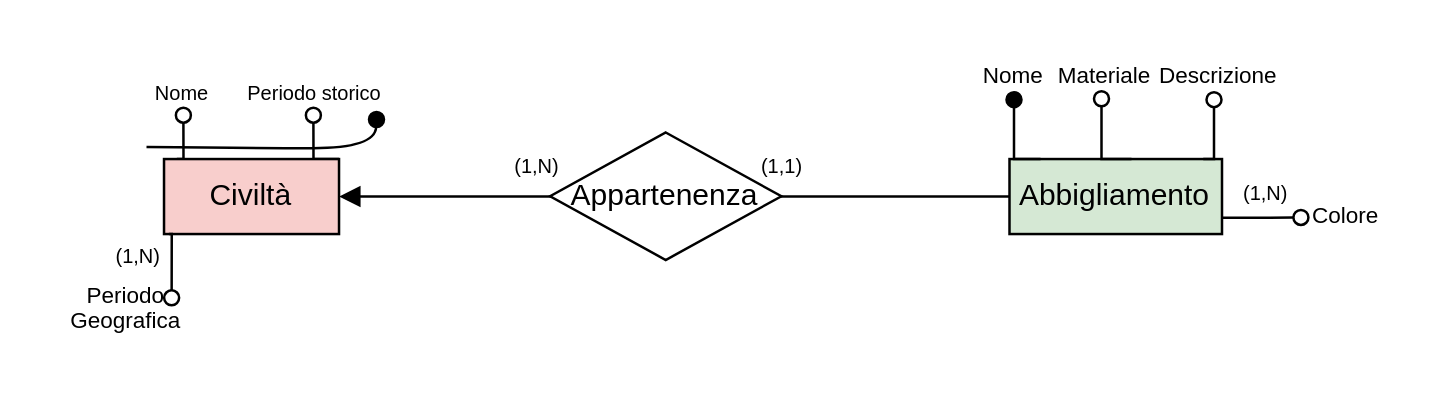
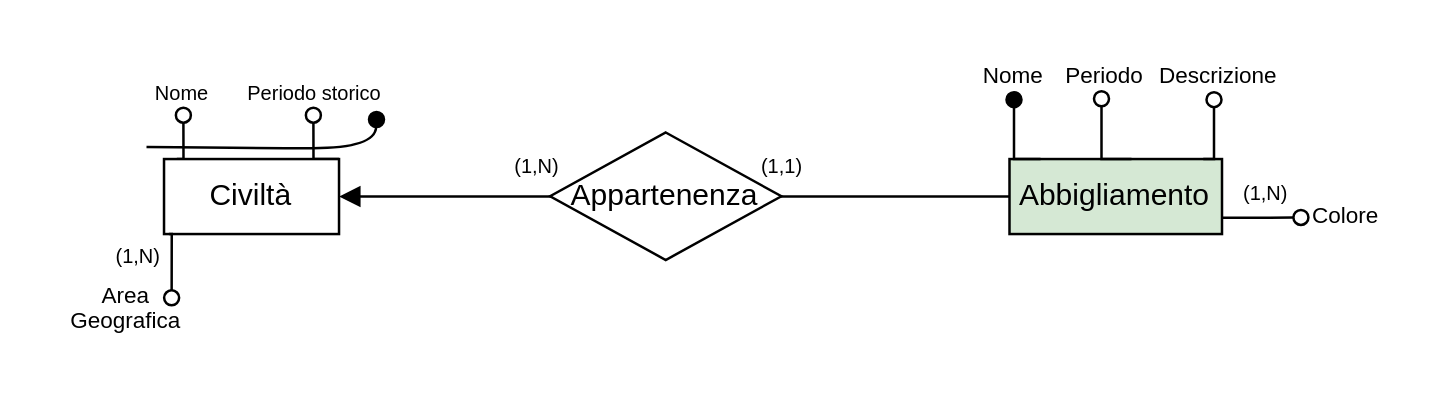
- <mxCell id="5" value="&lt;font style=&quot;font-size: 9px;&quot;&gt;Materiale&lt;/font&gt;" style="text;html=1;align=center;verticalAlign=middle;whiteSpace=wrap;rounded=0;" vertex="1" parent="1"><mxGeometry x="424" y="21.37" width="35" height="15" as="geometry" /></mxCell>
+ <mxCell id="5" value="&lt;font style=&quot;font-size: 9px;&quot;&gt;Periodo&lt;/font&gt;" style="text;html=1;align=center;verticalAlign=middle;whiteSpace=wrap;rounded=0;" vertex="1" parent="1"><mxGeometry x="424" y="21.37" width="35" height="15" as="geometry" /></mxCell>
- <mxCell id="16" value="Civiltà" style="whiteSpace=wrap;html=1;align=center;fillColor=#f8cecc;" vertex="1" parent="1"><mxGeometry x="65.01" y="63.12" width="70" height="30" as="geometry" /></mxCell>
+ <mxCell id="16" value="Civiltà" style="whiteSpace=wrap;html=1;align=center;" vertex="1" parent="1"><mxGeometry x="65.01" y="63.12" width="70" height="30" as="geometry" /></mxCell>
- <mxCell id="19" value="&lt;p style=&quot;line-height: 70%;&quot;&gt;&lt;font style=&quot;font-size: 9px;&quot;&gt;Periodo Geografica&lt;/font&gt;&lt;/p&gt;" style="text;html=1;align=center;verticalAlign=middle;whiteSpace=wrap;rounded=0;" vertex="1" parent="1"><mxGeometry x="20.01" y="107.12" width="60" height="30" as="geometry" /></mxCell>
+ <mxCell id="19" value="&lt;p style=&quot;line-height: 70%;&quot;&gt;&lt;font style=&quot;font-size: 9px;&quot;&gt;Area Geografica&lt;/font&gt;&lt;/p&gt;" style="text;html=1;align=center;verticalAlign=middle;whiteSpace=wrap;rounded=0;" vertex="1" parent="1"><mxGeometry x="20.01" y="107.12" width="60" height="30" as="geometry" /></mxCell>
